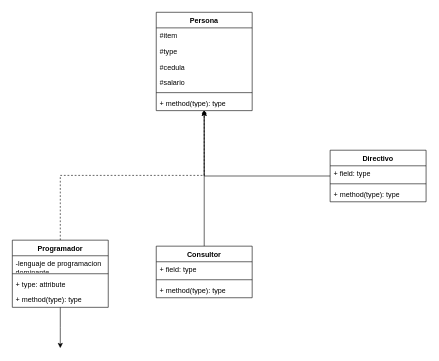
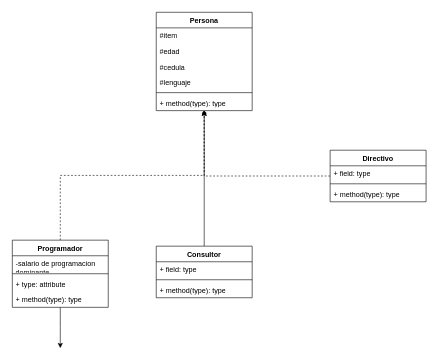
- <mxCell id="4" value="#type" style="text;strokeColor=none;fillColor=none;align=left;verticalAlign=top;spacingLeft=4;spacingRight=4;overflow=hidden;rotatable=0;points=[[0,0.5],[1,0.5]];portConstraint=eastwest;whiteSpace=wrap;html=1;" vertex="1" parent="2"><mxGeometry y="52" width="160" height="26" as="geometry" /></mxCell>
+ <mxCell id="4" value="#edad" style="text;strokeColor=none;fillColor=none;align=left;verticalAlign=top;spacingLeft=4;spacingRight=4;overflow=hidden;rotatable=0;points=[[0,0.5],[1,0.5]];portConstraint=eastwest;whiteSpace=wrap;html=1;" vertex="1" parent="2"><mxGeometry y="52" width="160" height="26" as="geometry" /></mxCell>
- <mxCell id="6" value="#salario" style="text;strokeColor=none;fillColor=none;align=left;verticalAlign=top;spacingLeft=4;spacingRight=4;overflow=hidden;rotatable=0;points=[[0,0.5],[1,0.5]];portConstraint=eastwest;whiteSpace=wrap;html=1;" vertex="1" parent="2"><mxGeometry y="104" width="160" height="26" as="geometry" /></mxCell>
+ <mxCell id="6" value="#lenguaje" style="text;strokeColor=none;fillColor=none;align=left;verticalAlign=top;spacingLeft=4;spacingRight=4;overflow=hidden;rotatable=0;points=[[0,0.5],[1,0.5]];portConstraint=eastwest;whiteSpace=wrap;html=1;" vertex="1" parent="2"><mxGeometry y="104" width="160" height="26" as="geometry" /></mxCell>
- <mxCell id="21" style="edgeStyle=orthogonalEdgeStyle;rounded=0;orthogonalLoop=1;jettySize=auto;html=1;" edge="1" parent="1" source="22" target="2"><mxGeometry relative="1" as="geometry" /></mxCell>
+ <mxCell id="21" style="edgeStyle=orthogonalEdgeStyle;rounded=0;orthogonalLoop=1;jettySize=auto;html=1;dashed=1;" edge="1" parent="1" source="22" target="2"><mxGeometry relative="1" as="geometry" /></mxCell>
- <mxCell id="12" value="-lenguaje de programacion dominante" style="text;strokeColor=none;fillColor=none;align=left;verticalAlign=top;spacingLeft=4;spacingRight=4;overflow=hidden;rotatable=0;points=[[0,0.5],[1,0.5]];portConstraint=eastwest;whiteSpace=wrap;html=1;" vertex="1" parent="11"><mxGeometry y="26" width="160" height="26" as="geometry" /></mxCell>
+ <mxCell id="12" value="-salario de programacion dominante" style="text;strokeColor=none;fillColor=none;align=left;verticalAlign=top;spacingLeft=4;spacingRight=4;overflow=hidden;rotatable=0;points=[[0,0.5],[1,0.5]];portConstraint=eastwest;whiteSpace=wrap;html=1;" vertex="1" parent="11"><mxGeometry y="26" width="160" height="26" as="geometry" /></mxCell>
